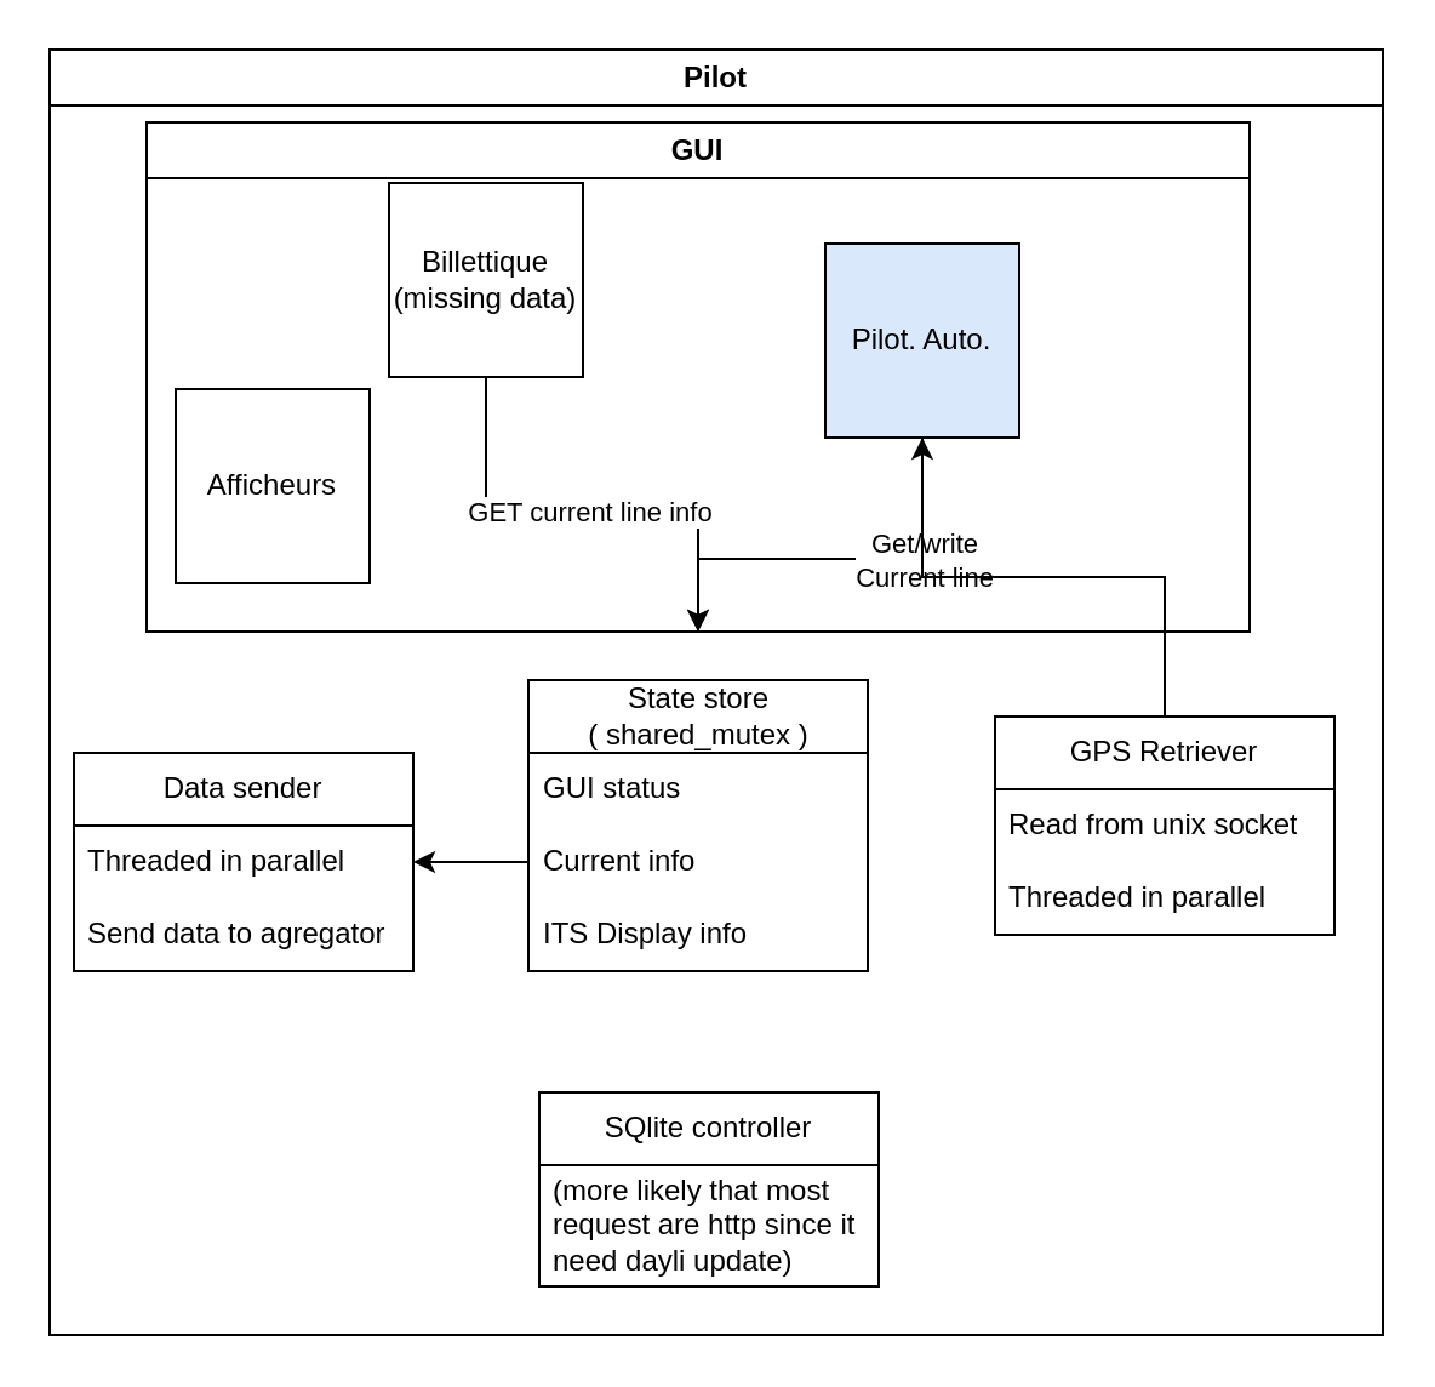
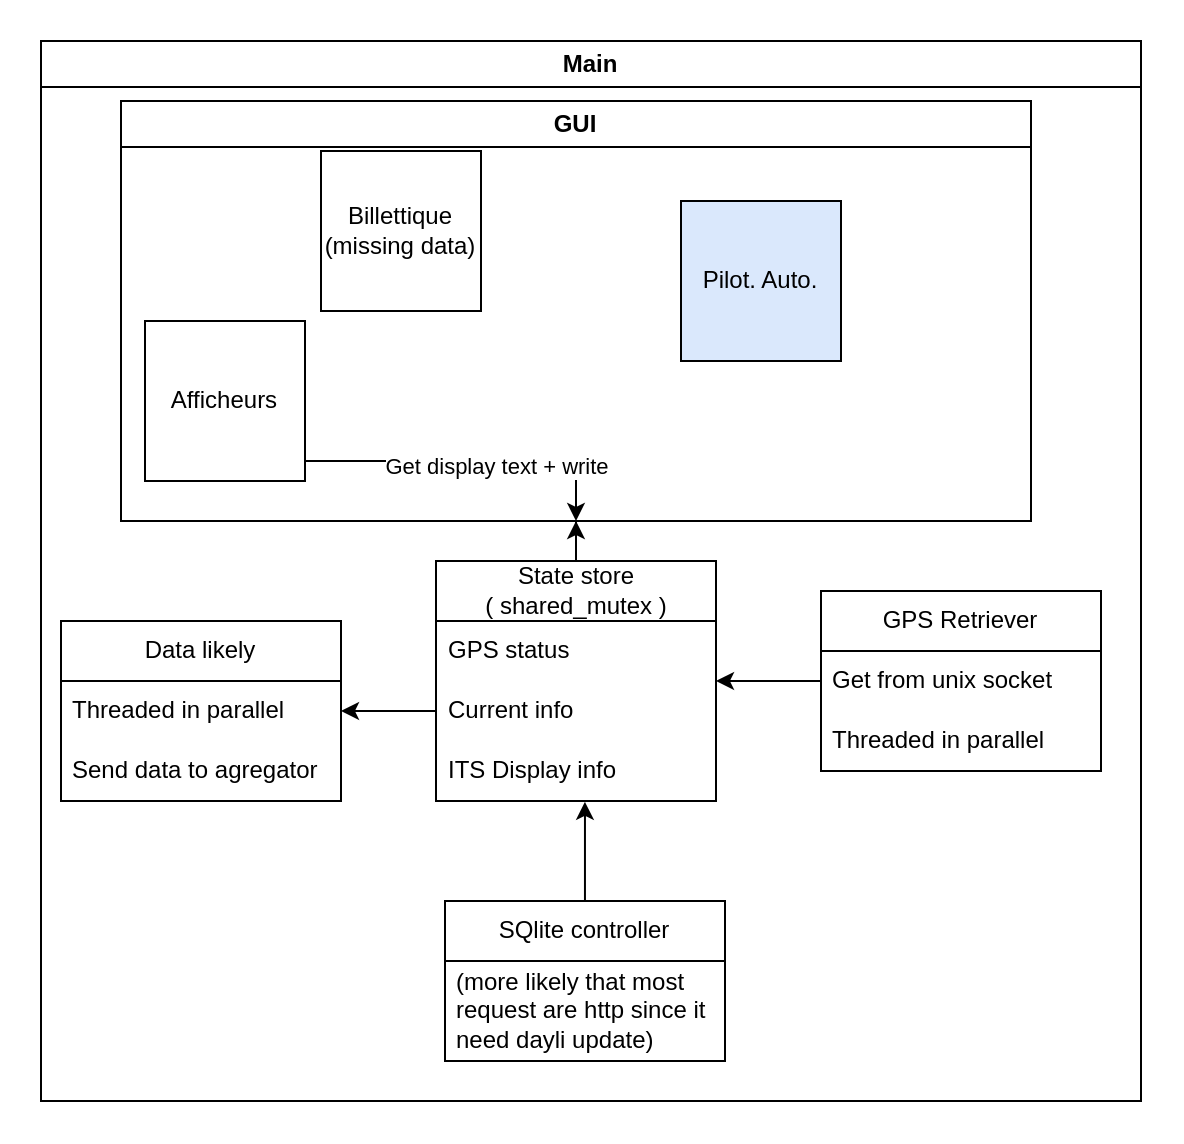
- <mxCell id="2" value="Pilot" style="swimlane;whiteSpace=wrap;html=1;" vertex="1" parent="1"><mxGeometry x="20" y="20" width="550" height="530" as="geometry" /></mxCell>
+ <mxCell id="2" value="Main" style="swimlane;whiteSpace=wrap;html=1;" vertex="1" parent="1"><mxGeometry x="20" y="20" width="550" height="530" as="geometry" /></mxCell>
- <mxCell id="4" style="edgeStyle=orthogonalEdgeStyle;rounded=0;orthogonalLoop=1;jettySize=auto;html=1;entryX=0.5;entryY=1;entryDx=0;entryDy=0;" edge="1" parent="3" source="6" target="3"><mxGeometry relative="1" as="geometry"><Array as="points"><mxPoint x="140" y="160" /><mxPoint x="228" y="160" /></Array></mxGeometry></mxCell>
- <mxCell id="5" value="GET current line info" style="edgeLabel;html=1;align=center;verticalAlign=middle;resizable=0;points=[];" vertex="1" connectable="0" parent="4"><mxGeometry x="0.005" relative="1" as="geometry"><mxPoint as="offset" /></mxGeometry></mxCell>
+ <mxCell id="10" style="edgeStyle=orthogonalEdgeStyle;rounded=0;orthogonalLoop=1;jettySize=auto;html=1;entryX=0.5;entryY=1;entryDx=0;entryDy=0;" edge="1" parent="3" source="12" target="3"><mxGeometry relative="1" as="geometry"><Array as="points"><mxPoint x="50" y="180" /><mxPoint x="228" y="180" /></Array></mxGeometry></mxCell>
+ <mxCell id="11" value="Get display text + write" style="edgeLabel;html=1;align=center;verticalAlign=middle;resizable=0;points=[];" vertex="1" connectable="0" parent="10"><mxGeometry x="0.142" y="-2" relative="1" as="geometry"><mxPoint as="offset" /></mxGeometry></mxCell>
- <mxCell id="7" style="edgeStyle=orthogonalEdgeStyle;rounded=0;orthogonalLoop=1;jettySize=auto;html=1;entryX=0.5;entryY=1;entryDx=0;entryDy=0;" edge="1" parent="3" source="9" target="3"><mxGeometry relative="1" as="geometry"><mxPoint x="310" y="190" as="targetPoint" /><Array as="points"><mxPoint x="320" y="180" /><mxPoint x="228" y="180" /></Array></mxGeometry></mxCell>
- <mxCell id="8" value="Get/write&lt;br&gt;Current line" style="edgeLabel;html=1;align=center;verticalAlign=middle;resizable=0;points=[];" vertex="1" connectable="0" parent="7"><mxGeometry x="-0.163" relative="1" as="geometry"><mxPoint x="22" as="offset" /></mxGeometry></mxCell>
- <mxCell id="18" style="edgeStyle=orthogonalEdgeStyle;rounded=0;orthogonalLoop=1;jettySize=auto;html=1;" edge="1" parent="2" source="19" target="9"><mxGeometry relative="1" as="geometry" /></mxCell>
+ <mxCell id="18" style="edgeStyle=orthogonalEdgeStyle;rounded=0;orthogonalLoop=1;jettySize=auto;html=1;" edge="1" parent="2" source="19" target="14"><mxGeometry relative="1" as="geometry" /></mxCell>
+ <mxCell id="13" style="edgeStyle=orthogonalEdgeStyle;rounded=0;orthogonalLoop=1;jettySize=auto;html=1;entryX=0.5;entryY=1;entryDx=0;entryDy=0;" edge="1" parent="2" source="14" target="3"><mxGeometry relative="1" as="geometry" /></mxCell>
- <mxCell id="22" value="Data sender" style="swimlane;fontStyle=0;childLayout=stackLayout;horizontal=1;startSize=30;horizontalStack=0;resizeParent=1;resizeParentMax=0;resizeLast=0;collapsible=1;marginBottom=0;whiteSpace=wrap;html=1;" vertex="1" parent="2"><mxGeometry x="10" y="290" width="140" height="90" as="geometry" /></mxCell>
+ <mxCell id="22" value="Data likely" style="swimlane;fontStyle=0;childLayout=stackLayout;horizontal=1;startSize=30;horizontalStack=0;resizeParent=1;resizeParentMax=0;resizeLast=0;collapsible=1;marginBottom=0;whiteSpace=wrap;html=1;" vertex="1" parent="2"><mxGeometry x="10" y="290" width="140" height="90" as="geometry" /></mxCell>
- <mxCell id="15" value="GUI status" style="text;strokeColor=none;fillColor=none;align=left;verticalAlign=middle;spacingLeft=4;spacingRight=4;overflow=hidden;points=[[0,0.5],[1,0.5]];portConstraint=eastwest;rotatable=0;whiteSpace=wrap;html=1;" vertex="1" parent="14"><mxGeometry y="30" width="140" height="30" as="geometry" /></mxCell>
+ <mxCell id="15" value="GPS status" style="text;strokeColor=none;fillColor=none;align=left;verticalAlign=middle;spacingLeft=4;spacingRight=4;overflow=hidden;points=[[0,0.5],[1,0.5]];portConstraint=eastwest;rotatable=0;whiteSpace=wrap;html=1;" vertex="1" parent="14"><mxGeometry y="30" width="140" height="30" as="geometry" /></mxCell>
- <mxCell id="20" value="Read from unix socket" style="text;strokeColor=none;fillColor=none;align=left;verticalAlign=middle;spacingLeft=4;spacingRight=4;overflow=hidden;points=[[0,0.5],[1,0.5]];portConstraint=eastwest;rotatable=0;whiteSpace=wrap;html=1;" vertex="1" parent="19"><mxGeometry y="30" width="140" height="30" as="geometry" /></mxCell>
+ <mxCell id="20" value="Get from unix socket" style="text;strokeColor=none;fillColor=none;align=left;verticalAlign=middle;spacingLeft=4;spacingRight=4;overflow=hidden;points=[[0,0.5],[1,0.5]];portConstraint=eastwest;rotatable=0;whiteSpace=wrap;html=1;" vertex="1" parent="19"><mxGeometry y="30" width="140" height="30" as="geometry" /></mxCell>
+ <mxCell id="28" style="edgeStyle=orthogonalEdgeStyle;rounded=0;orthogonalLoop=1;jettySize=auto;html=1;entryX=0.532;entryY=1.014;entryDx=0;entryDy=0;entryPerimeter=0;" edge="1" parent="2" source="26" target="17"><mxGeometry relative="1" as="geometry" /></mxCell>
